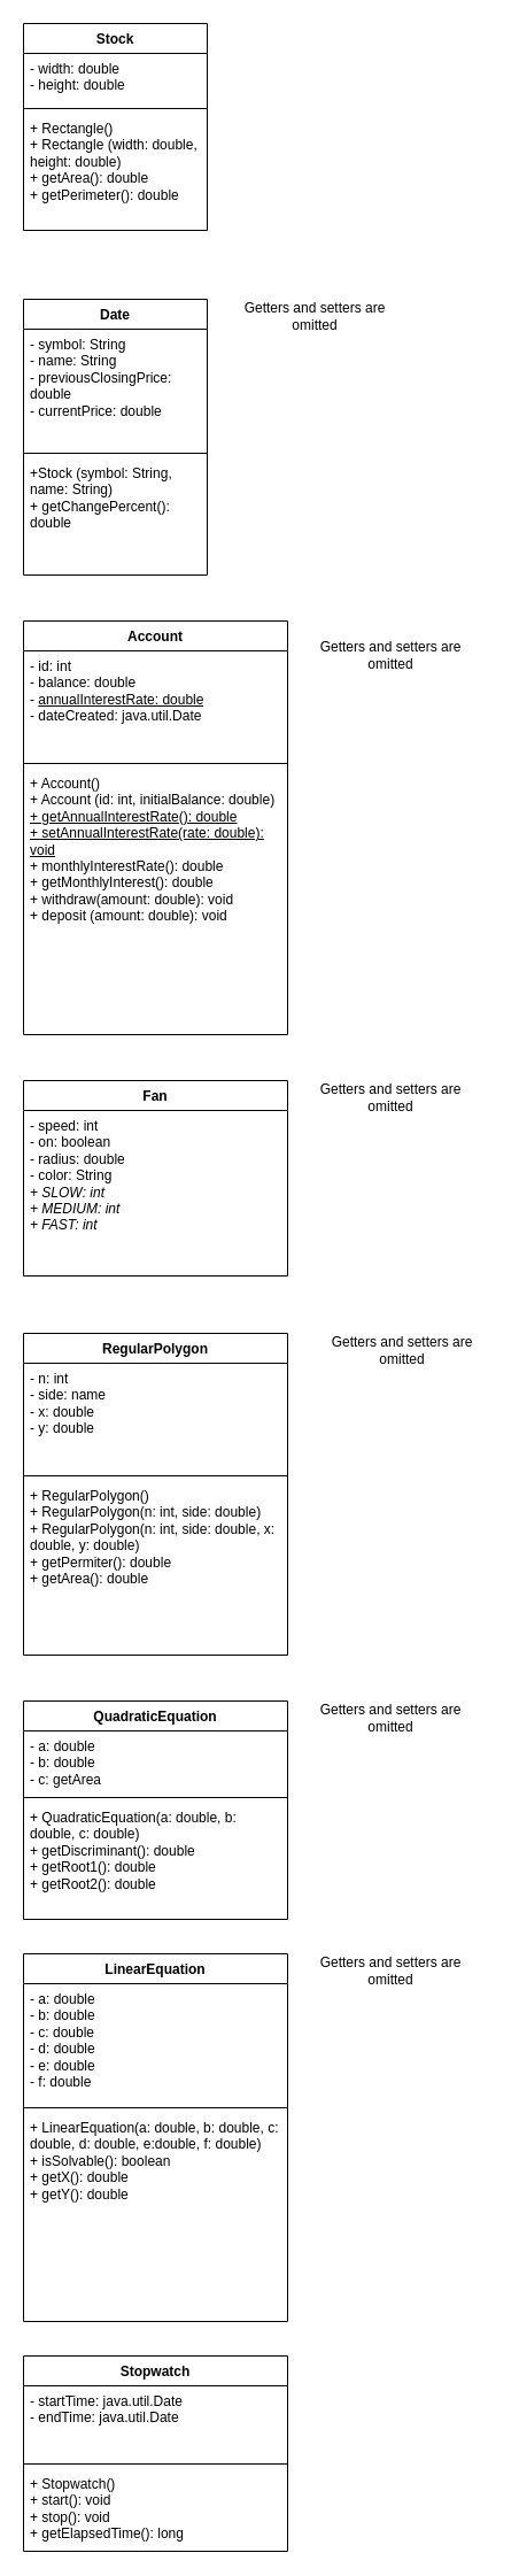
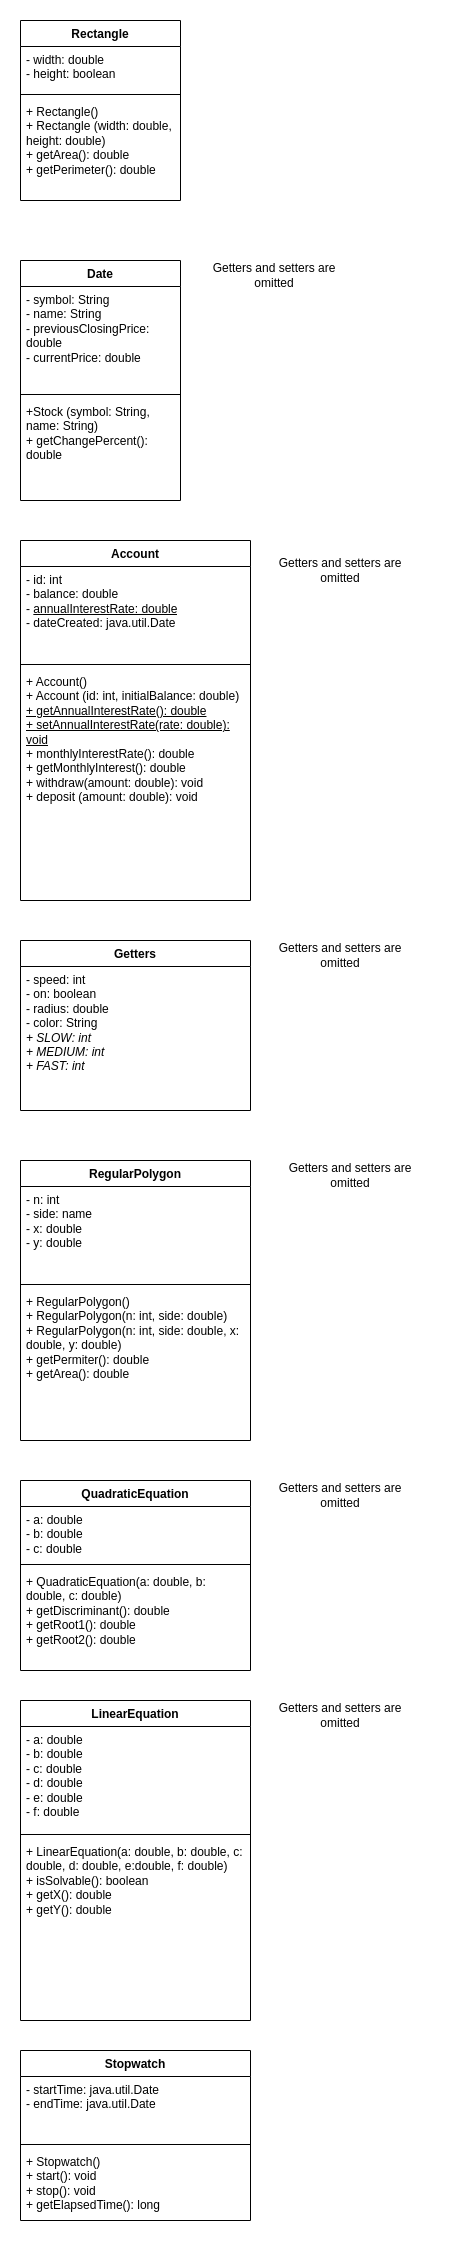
- <mxCell id="2" value="Stock" style="swimlane;fontStyle=1;align=center;verticalAlign=top;childLayout=stackLayout;horizontal=1;startSize=26;horizontalStack=0;resizeParent=1;resizeParentMax=0;resizeLast=0;collapsible=1;marginBottom=0;whiteSpace=wrap;html=1;" parent="1" vertex="1"><mxGeometry x="20" y="20" width="160" height="180" as="geometry" /></mxCell>
+ <mxCell id="2" value="Rectangle" style="swimlane;fontStyle=1;align=center;verticalAlign=top;childLayout=stackLayout;horizontal=1;startSize=26;horizontalStack=0;resizeParent=1;resizeParentMax=0;resizeLast=0;collapsible=1;marginBottom=0;whiteSpace=wrap;html=1;" parent="1" vertex="1"><mxGeometry x="20" y="20" width="160" height="180" as="geometry" /></mxCell>
- <mxCell id="3" value="- width: double&lt;br&gt;- height: double" style="text;strokeColor=none;fillColor=none;align=left;verticalAlign=top;spacingLeft=4;spacingRight=4;overflow=hidden;rotatable=0;points=[[0,0.5],[1,0.5]];portConstraint=eastwest;whiteSpace=wrap;html=1;" parent="2" vertex="1"><mxGeometry y="26" width="160" height="44" as="geometry" /></mxCell>
+ <mxCell id="3" value="- width: double&lt;br&gt;- height: boolean" style="text;strokeColor=none;fillColor=none;align=left;verticalAlign=top;spacingLeft=4;spacingRight=4;overflow=hidden;rotatable=0;points=[[0,0.5],[1,0.5]];portConstraint=eastwest;whiteSpace=wrap;html=1;" parent="2" vertex="1"><mxGeometry y="26" width="160" height="44" as="geometry" /></mxCell>
- <mxCell id="16" value="Fan" style="swimlane;fontStyle=1;align=center;verticalAlign=top;childLayout=stackLayout;horizontal=1;startSize=26;horizontalStack=0;resizeParent=1;resizeParentMax=0;resizeLast=0;collapsible=1;marginBottom=0;whiteSpace=wrap;html=1;" parent="1" vertex="1"><mxGeometry x="20" y="940" width="230" height="170" as="geometry" /></mxCell>
+ <mxCell id="16" value="Getters" style="swimlane;fontStyle=1;align=center;verticalAlign=top;childLayout=stackLayout;horizontal=1;startSize=26;horizontalStack=0;resizeParent=1;resizeParentMax=0;resizeLast=0;collapsible=1;marginBottom=0;whiteSpace=wrap;html=1;" parent="1" vertex="1"><mxGeometry x="20" y="940" width="230" height="170" as="geometry" /></mxCell>
- <mxCell id="25" value="- a: double&lt;br&gt;- b: double&lt;br&gt;- c: getArea" style="text;strokeColor=none;fillColor=none;align=left;verticalAlign=top;spacingLeft=4;spacingRight=4;overflow=hidden;rotatable=0;points=[[0,0.5],[1,0.5]];portConstraint=eastwest;whiteSpace=wrap;html=1;" parent="24" vertex="1"><mxGeometry y="26" width="230" height="54" as="geometry" /></mxCell>
+ <mxCell id="25" value="- a: double&lt;br&gt;- b: double&lt;br&gt;- c: double" style="text;strokeColor=none;fillColor=none;align=left;verticalAlign=top;spacingLeft=4;spacingRight=4;overflow=hidden;rotatable=0;points=[[0,0.5],[1,0.5]];portConstraint=eastwest;whiteSpace=wrap;html=1;" parent="24" vertex="1"><mxGeometry y="26" width="230" height="54" as="geometry" /></mxCell>
